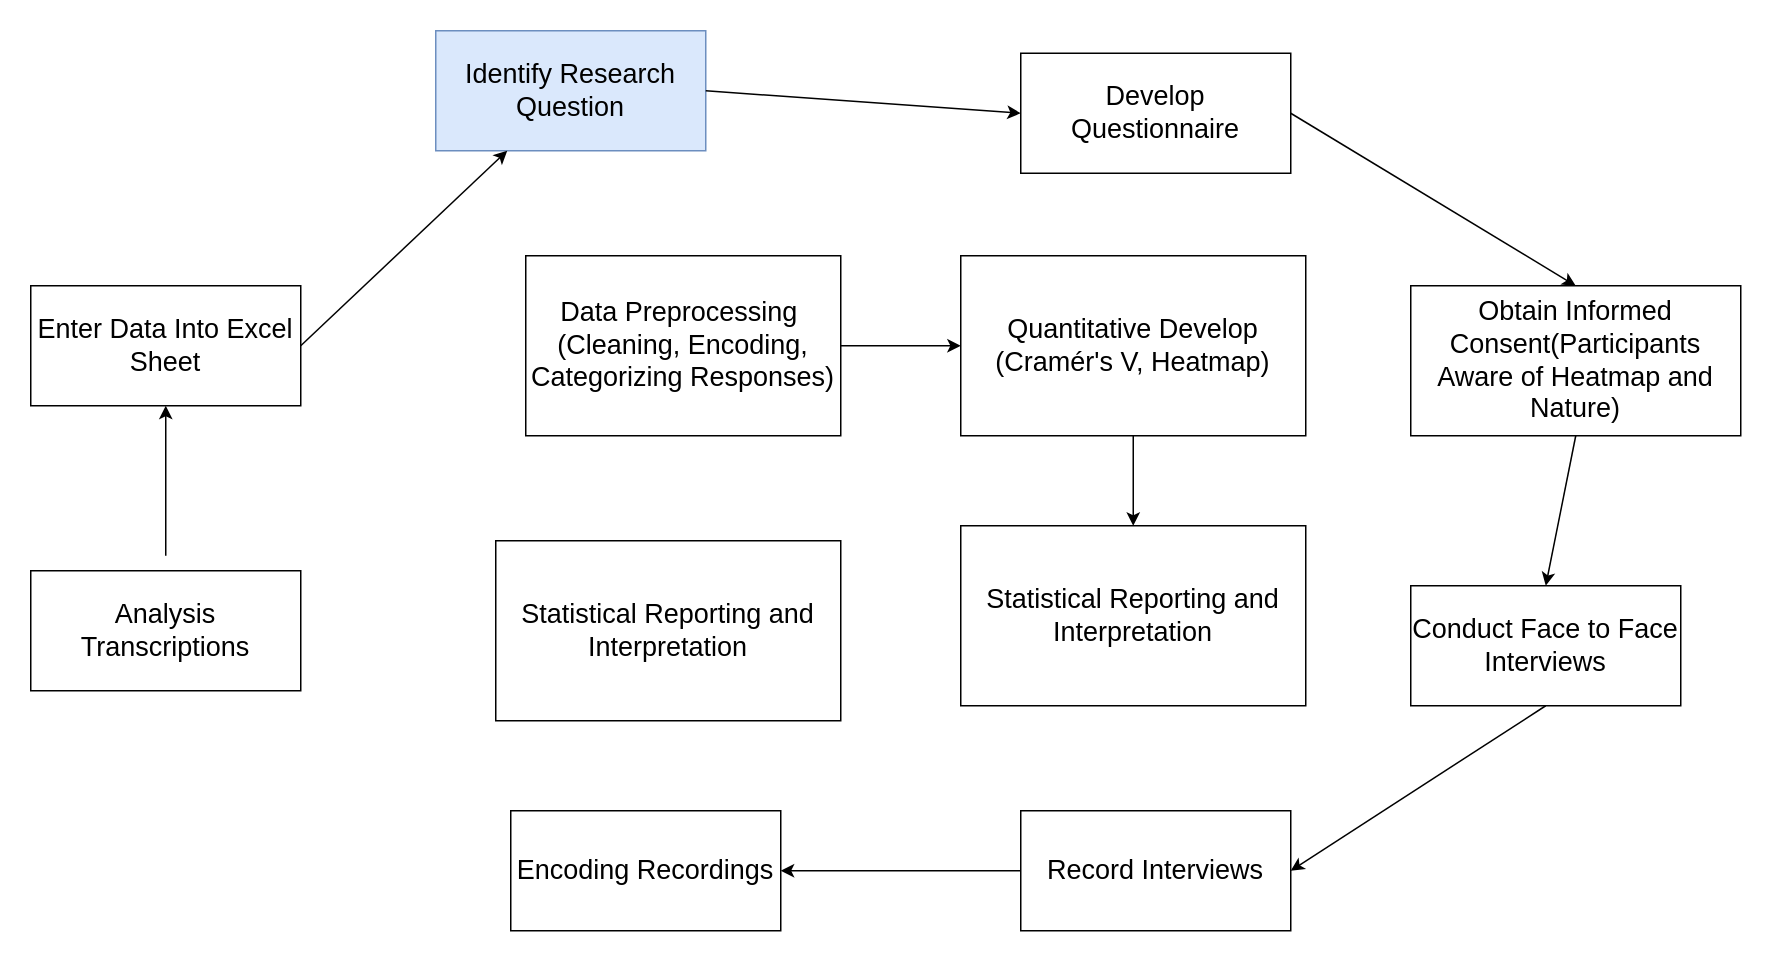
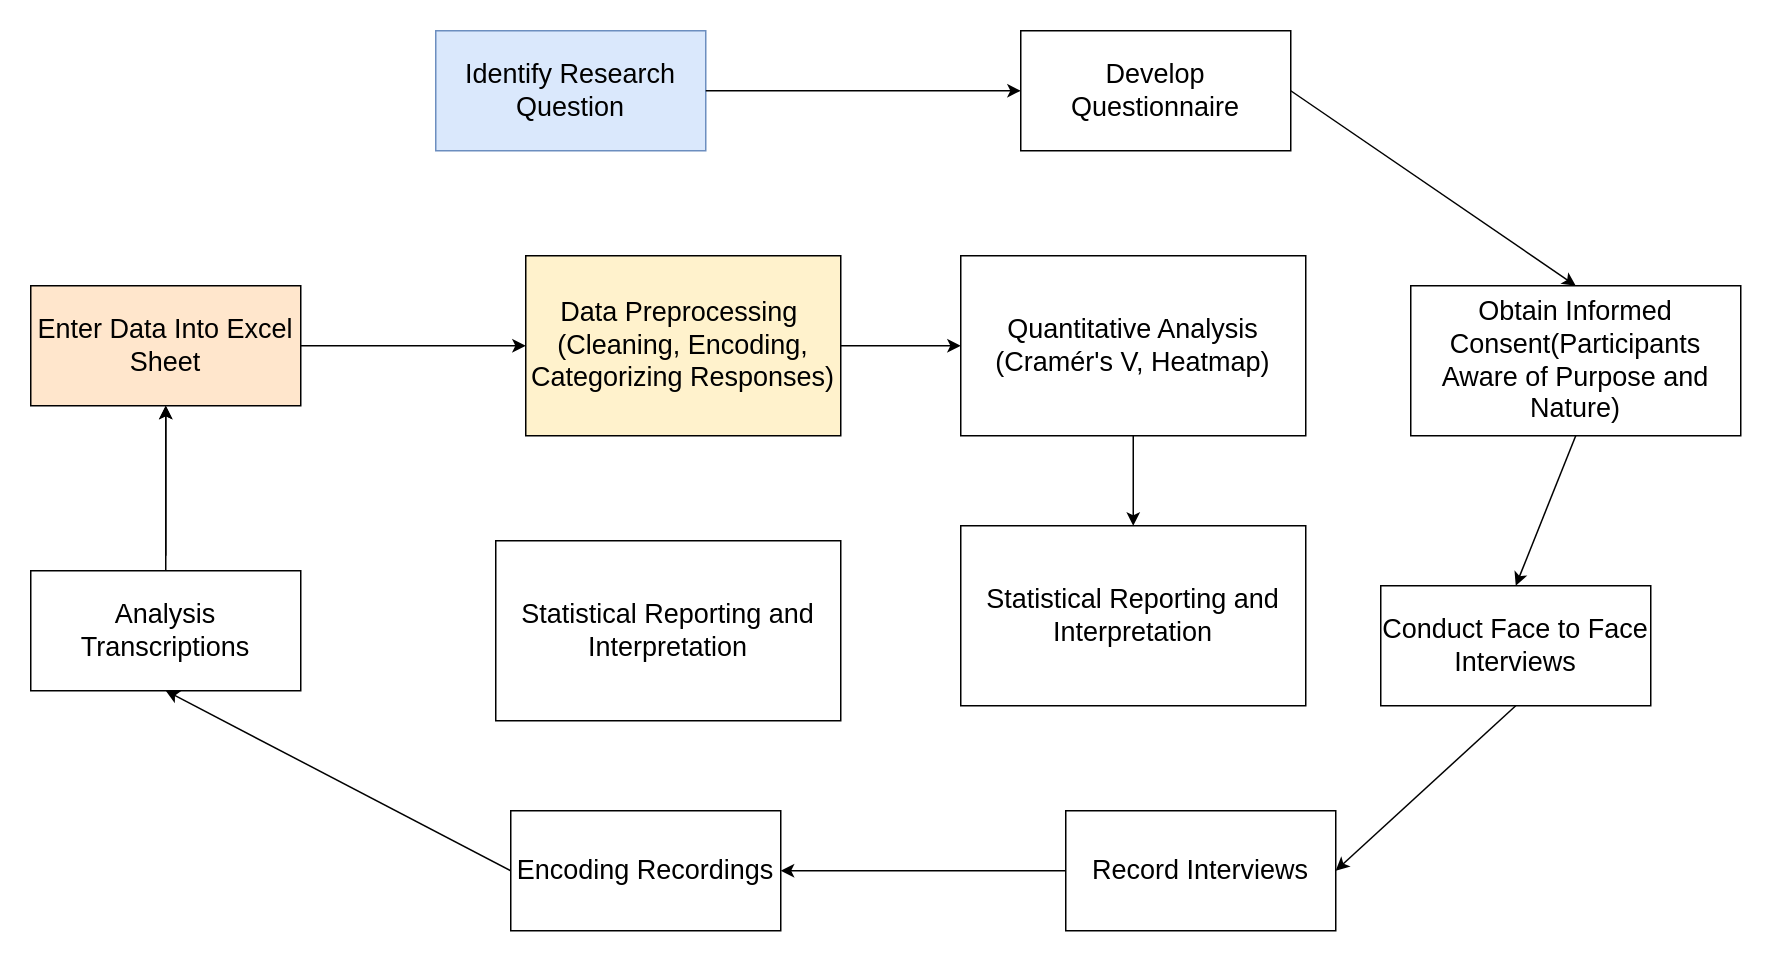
- <mxCell id="3" value="&lt;font style=&quot;font-size: 18px;&quot;&gt;Develop Questionnaire&lt;/font&gt;" style="rounded=0;whiteSpace=wrap;html=1;" vertex="1" parent="1"><mxGeometry x="680" y="35" width="180" height="80" as="geometry" /></mxCell>
+ <mxCell id="3" value="&lt;font style=&quot;font-size: 18px;&quot;&gt;Develop Questionnaire&lt;/font&gt;" style="rounded=0;whiteSpace=wrap;html=1;" vertex="1" parent="1"><mxGeometry x="680" y="20" width="180" height="80" as="geometry" /></mxCell>
- <mxCell id="19" value="" style="endArrow=classic;html=1;rounded=0;exitX=1;exitY=0.5;exitDx=0;exitDy=0;" edge="1" parent="1" source="16" target="2"><mxGeometry width="50" height="50" relative="1" as="geometry"><mxPoint x="260" y="310" as="sourcePoint" /><mxPoint x="310" y="260" as="targetPoint" /></mxGeometry></mxCell>
+ <mxCell id="19" value="" style="endArrow=classic;html=1;rounded=0;exitX=1;exitY=0.5;exitDx=0;exitDy=0;entryX=0;entryY=0.5;entryDx=0;entryDy=0;" edge="1" parent="1" source="16" target="18"><mxGeometry width="50" height="50" relative="1" as="geometry"><mxPoint x="260" y="310" as="sourcePoint" /><mxPoint x="310" y="260" as="targetPoint" /></mxGeometry></mxCell>
- <mxCell id="16" value="&lt;span style=&quot;font-size: 18px;&quot;&gt;Enter Data Into Excel Sheet&lt;/span&gt;" style="rounded=0;whiteSpace=wrap;html=1;" vertex="1" parent="1"><mxGeometry x="20" y="190" width="180" height="80" as="geometry" /></mxCell>
+ <mxCell id="16" value="&lt;span style=&quot;font-size: 18px;&quot;&gt;Enter Data Into Excel Sheet&lt;/span&gt;" style="rounded=0;whiteSpace=wrap;html=1;fillColor=#ffe6cc;" vertex="1" parent="1"><mxGeometry x="20" y="190" width="180" height="80" as="geometry" /></mxCell>
- <mxCell id="18" value="&lt;font style=&quot;font-size: 18px;&quot;&gt;Data Preprocessing&amp;nbsp; (Cleaning, Encoding, Categorizing Responses)&lt;/font&gt;" style="rounded=0;whiteSpace=wrap;html=1;" vertex="1" parent="1"><mxGeometry x="350" y="170" width="210" height="120" as="geometry" /></mxCell>
+ <mxCell id="18" value="&lt;font style=&quot;font-size: 18px;&quot;&gt;Data Preprocessing&amp;nbsp; (Cleaning, Encoding, Categorizing Responses)&lt;/font&gt;" style="rounded=0;whiteSpace=wrap;html=1;fillColor=#fff2cc;" vertex="1" parent="1"><mxGeometry x="350" y="170" width="210" height="120" as="geometry" /></mxCell>
- <mxCell id="20" value="&lt;font style=&quot;font-size: 18px;&quot;&gt;Quantitative Develop (Cramér's V, Heatmap)&lt;/font&gt;" style="rounded=0;whiteSpace=wrap;html=1;" vertex="1" parent="1"><mxGeometry x="640" y="170" width="230" height="120" as="geometry" /></mxCell>
+ <mxCell id="20" value="&lt;font style=&quot;font-size: 18px;&quot;&gt;Quantitative Analysis (Cramér's V, Heatmap)&lt;/font&gt;" style="rounded=0;whiteSpace=wrap;html=1;" vertex="1" parent="1"><mxGeometry x="640" y="170" width="230" height="120" as="geometry" /></mxCell>
- <mxCell id="5" value="&lt;font style=&quot;font-size: 18px;&quot;&gt;Obtain Informed Consent(Participants Aware of Heatmap and Nature)&lt;/font&gt;" style="rounded=0;whiteSpace=wrap;html=1;" vertex="1" parent="1"><mxGeometry x="940" y="190" width="220" height="100" as="geometry" /></mxCell>
+ <mxCell id="5" value="&lt;font style=&quot;font-size: 18px;&quot;&gt;Obtain Informed Consent(Participants Aware of Purpose and Nature)&lt;/font&gt;" style="rounded=0;whiteSpace=wrap;html=1;" vertex="1" parent="1"><mxGeometry x="940" y="190" width="220" height="100" as="geometry" /></mxCell>
+ <mxCell id="13" value="" style="edgeStyle=orthogonalEdgeStyle;rounded=0;orthogonalLoop=1;jettySize=auto;html=1;" edge="1" parent="1" source="14" target="16"><mxGeometry relative="1" as="geometry" /></mxCell>
- <mxCell id="7" value="&lt;font style=&quot;font-size: 18px;&quot;&gt;Conduct Face to Face Interviews&lt;/font&gt;" style="rounded=0;whiteSpace=wrap;html=1;" vertex="1" parent="1"><mxGeometry x="940" y="390" width="180" height="80" as="geometry" /></mxCell>
+ <mxCell id="7" value="&lt;font style=&quot;font-size: 18px;&quot;&gt;Conduct Face to Face Interviews&lt;/font&gt;" style="rounded=0;whiteSpace=wrap;html=1;" vertex="1" parent="1"><mxGeometry x="920" y="390" width="180" height="80" as="geometry" /></mxCell>
+ <mxCell id="15" value="" style="endArrow=classic;html=1;rounded=0;exitX=0;exitY=0.5;exitDx=0;exitDy=0;entryX=0.5;entryY=1;entryDx=0;entryDy=0;" edge="1" parent="1" source="11" target="14"><mxGeometry width="50" height="50" relative="1" as="geometry"><mxPoint x="570" y="470" as="sourcePoint" /><mxPoint x="620" y="420" as="targetPoint" /></mxGeometry></mxCell>
- <mxCell id="9" value="&lt;span style=&quot;font-size: 18px;&quot;&gt;Record Interviews&lt;/span&gt;" style="rounded=0;whiteSpace=wrap;html=1;" vertex="1" parent="1"><mxGeometry x="680" y="540" width="180" height="80" as="geometry" /></mxCell>
+ <mxCell id="9" value="&lt;span style=&quot;font-size: 18px;&quot;&gt;Record Interviews&lt;/span&gt;" style="rounded=0;whiteSpace=wrap;html=1;" vertex="1" parent="1"><mxGeometry x="710" y="540" width="180" height="80" as="geometry" /></mxCell>
